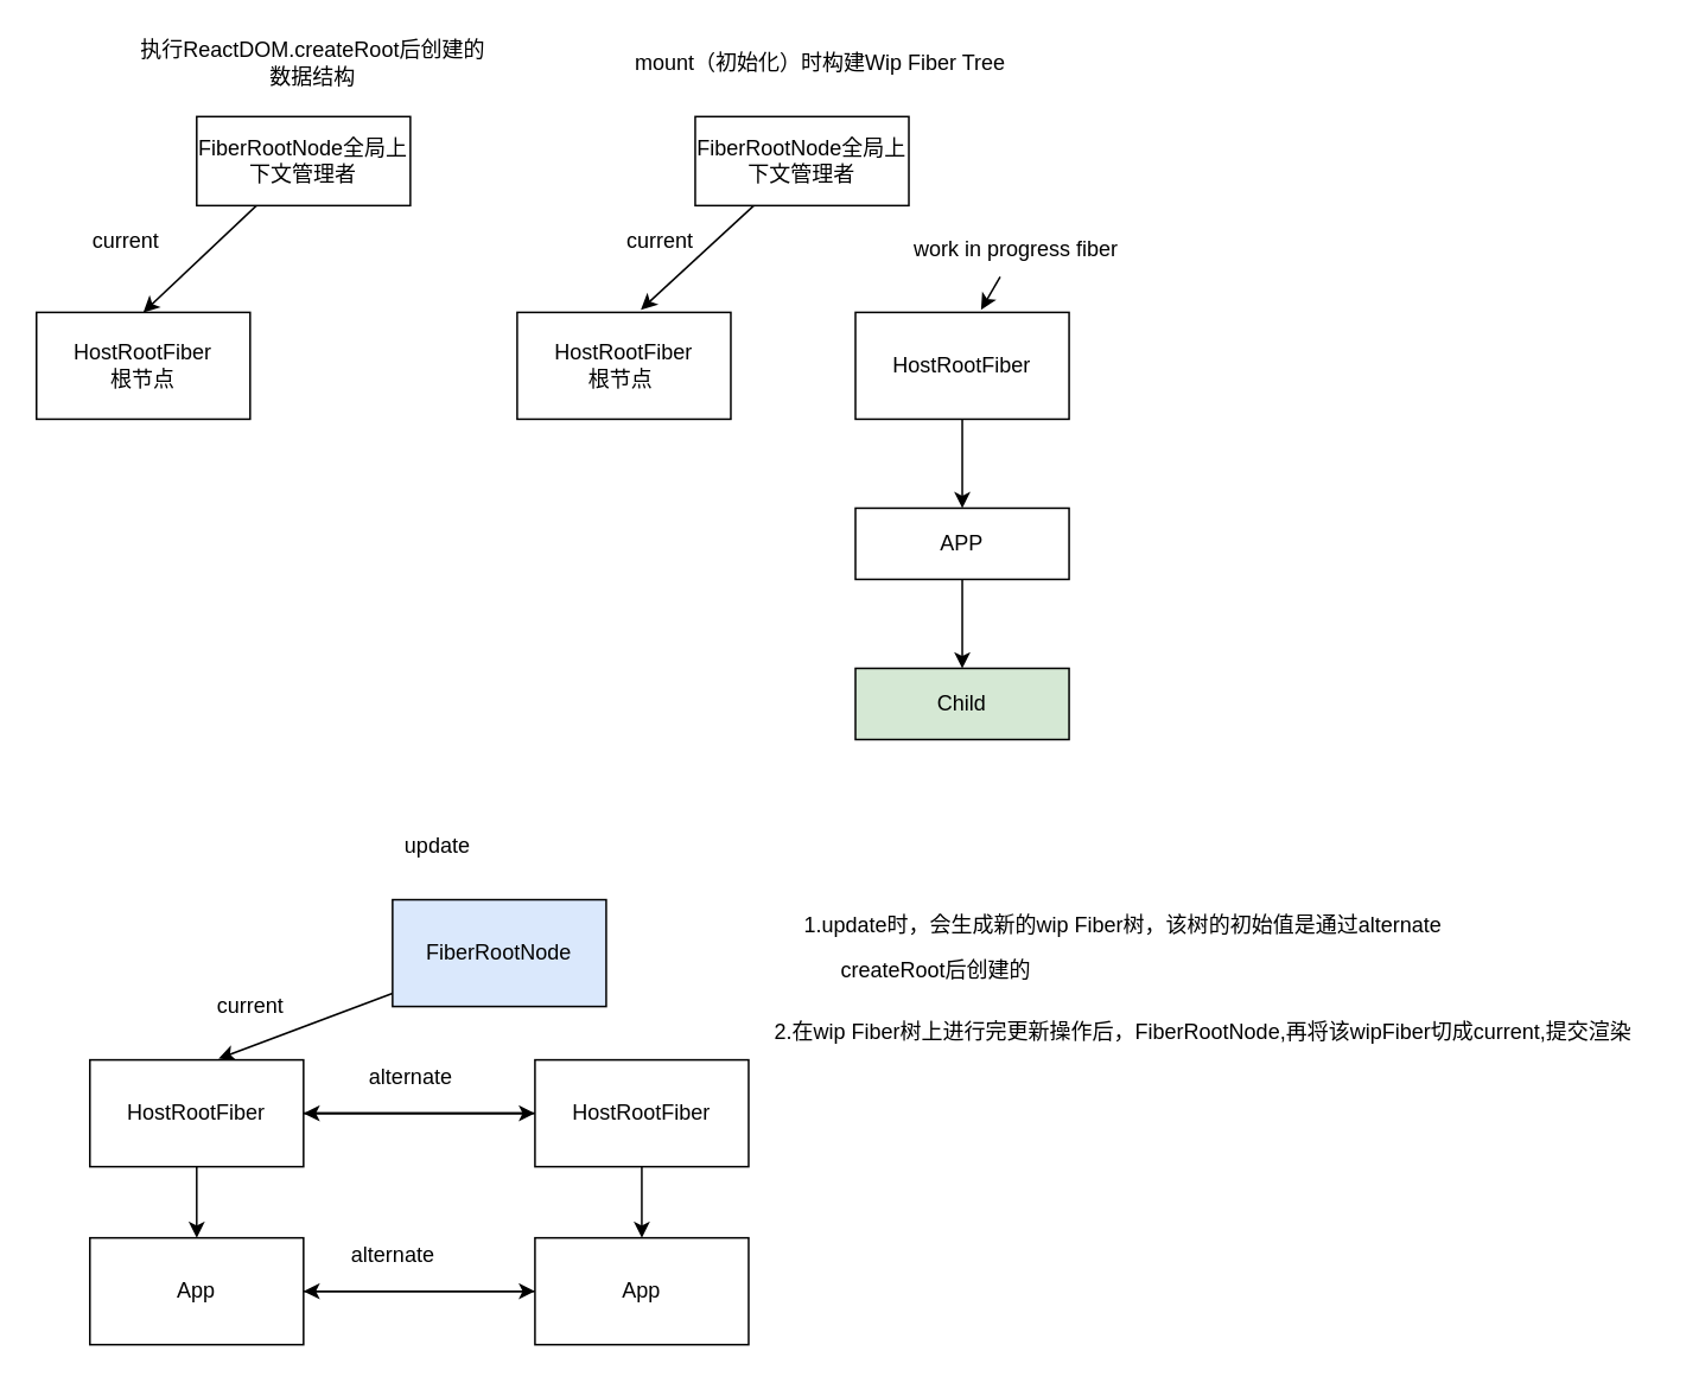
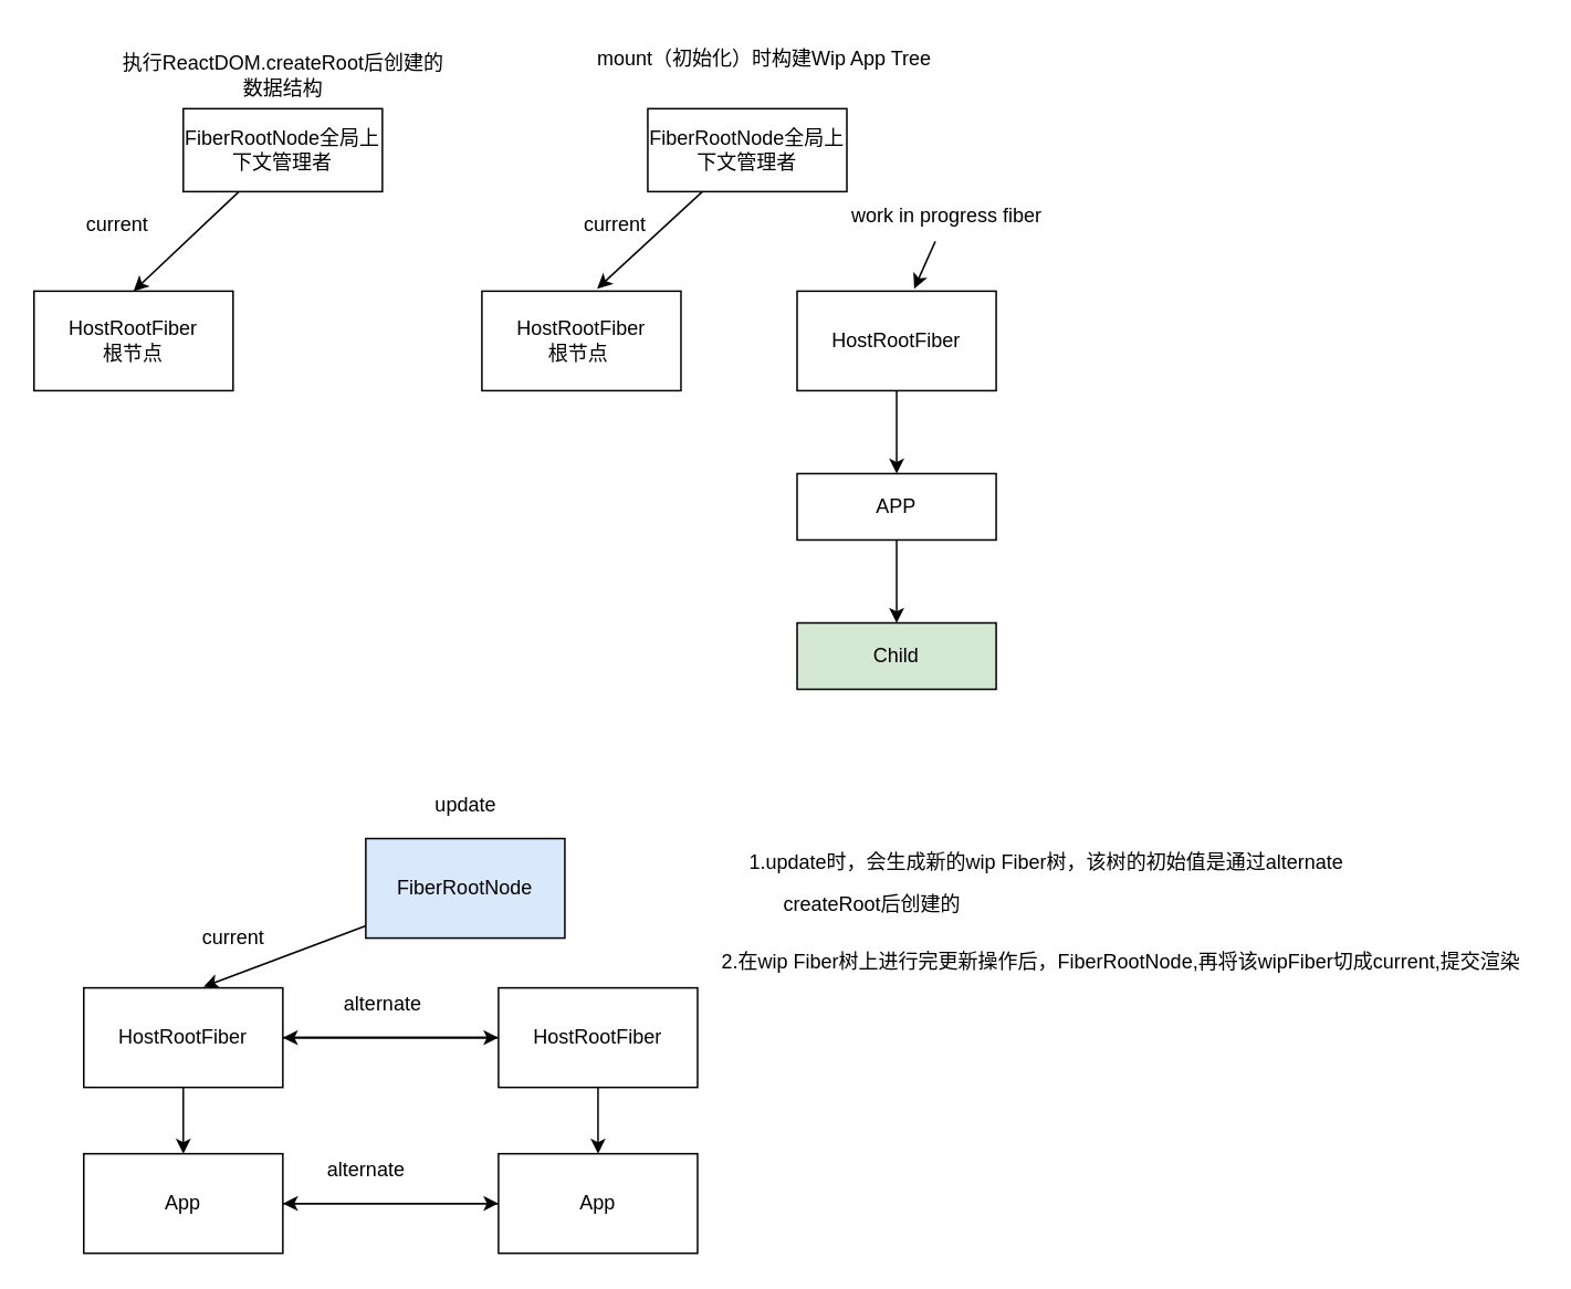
- <mxCell id="2" value="执行ReactDOM.createRoot后创建的&lt;br&gt;数据结构&lt;br&gt;" style="text;html=1;align=center;verticalAlign=middle;resizable=0;points=[];autosize=1;strokeColor=none;fillColor=none;" vertex="1" parent="1"><mxGeometry x="65" y="15" width="220" height="40" as="geometry" /></mxCell>
+ <mxCell id="2" value="执行ReactDOM.createRoot后创建的&lt;br&gt;数据结构&lt;br&gt;" style="text;html=1;align=center;verticalAlign=middle;resizable=0;points=[];autosize=1;strokeColor=none;fillColor=none;" vertex="1" parent="1"><mxGeometry x="60" y="25" width="220" height="40" as="geometry" /></mxCell>
- <mxCell id="7" value="mount（初始化）时构建Wip Fiber Tree" style="text;html=1;align=center;verticalAlign=middle;resizable=0;points=[];autosize=1;strokeColor=none;fillColor=none;" vertex="1" parent="1"><mxGeometry x="345" y="20" width="230" height="30" as="geometry" /></mxCell>
+ <mxCell id="7" value="mount（初始化）时构建Wip App Tree" style="text;html=1;align=center;verticalAlign=middle;resizable=0;points=[];autosize=1;strokeColor=none;fillColor=none;" vertex="1" parent="1"><mxGeometry x="345" y="20" width="230" height="30" as="geometry" /></mxCell>
- <mxCell id="15" value="work in progress fiber" style="text;html=1;align=center;verticalAlign=middle;resizable=0;points=[];autosize=1;strokeColor=none;fillColor=none;" vertex="1" parent="1"><mxGeometry x="500" y="125" width="140" height="30" as="geometry" /></mxCell>
+ <mxCell id="15" value="work in progress fiber" style="text;html=1;align=center;verticalAlign=middle;resizable=0;points=[];autosize=1;strokeColor=none;fillColor=none;" vertex="1" parent="1"><mxGeometry x="500" y="115" width="140" height="30" as="geometry" /></mxCell>
- <mxCell id="19" value="update" style="text;html=1;align=center;verticalAlign=middle;resizable=0;points=[];autosize=1;strokeColor=none;fillColor=none;" vertex="1" parent="1"><mxGeometry x="215" y="460" width="60" height="30" as="geometry" /></mxCell>
+ <mxCell id="19" value="update" style="text;html=1;align=center;verticalAlign=middle;resizable=0;points=[];autosize=1;strokeColor=none;fillColor=none;" vertex="1" parent="1"><mxGeometry x="250" y="470" width="60" height="30" as="geometry" /></mxCell>
